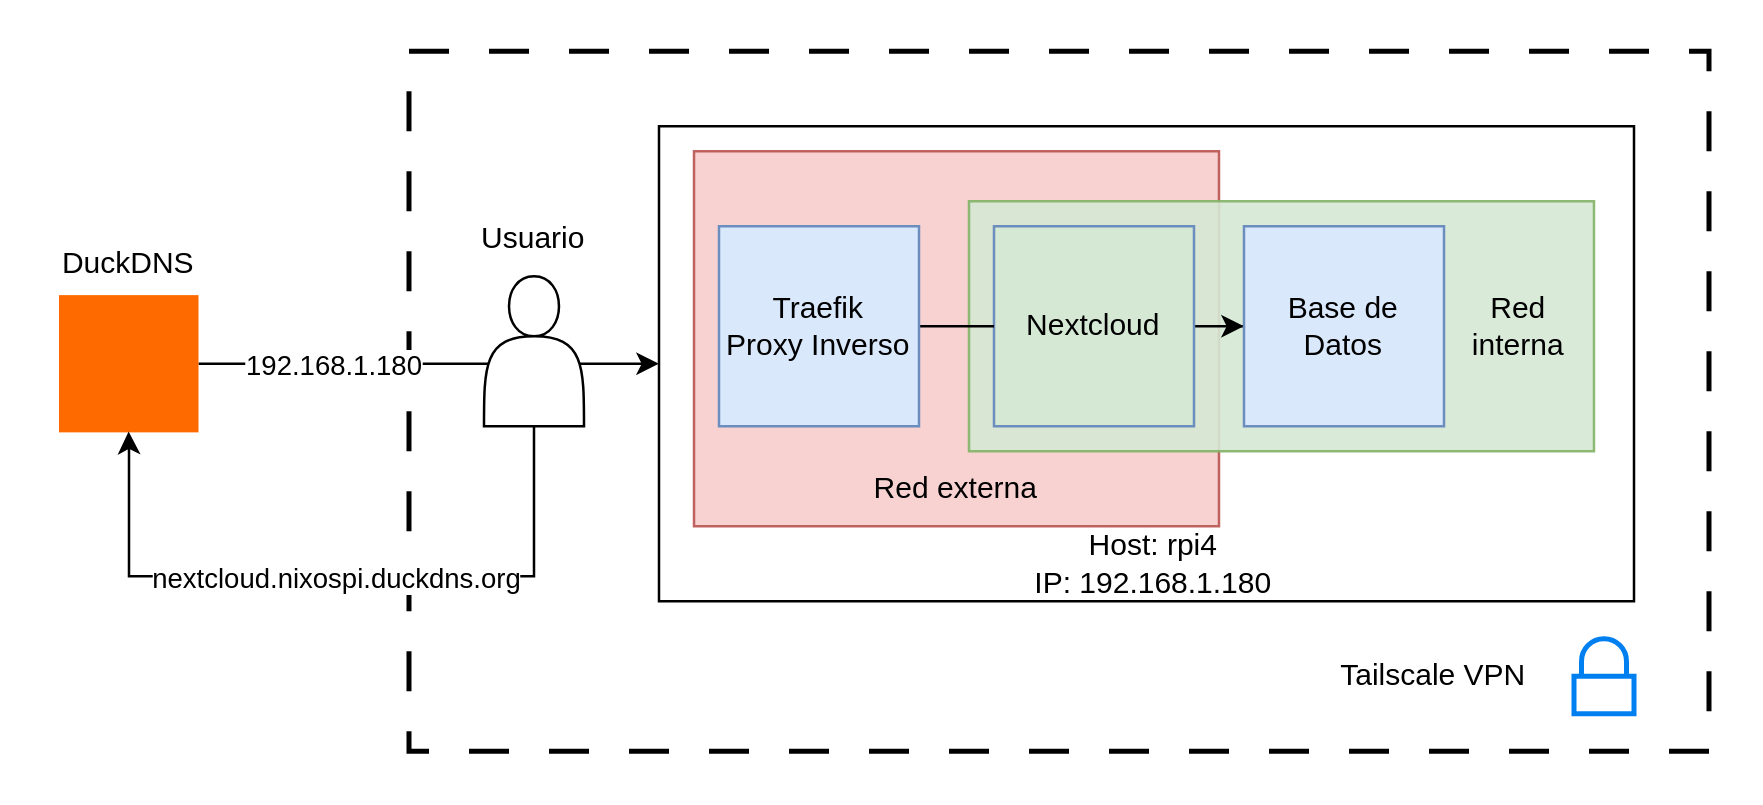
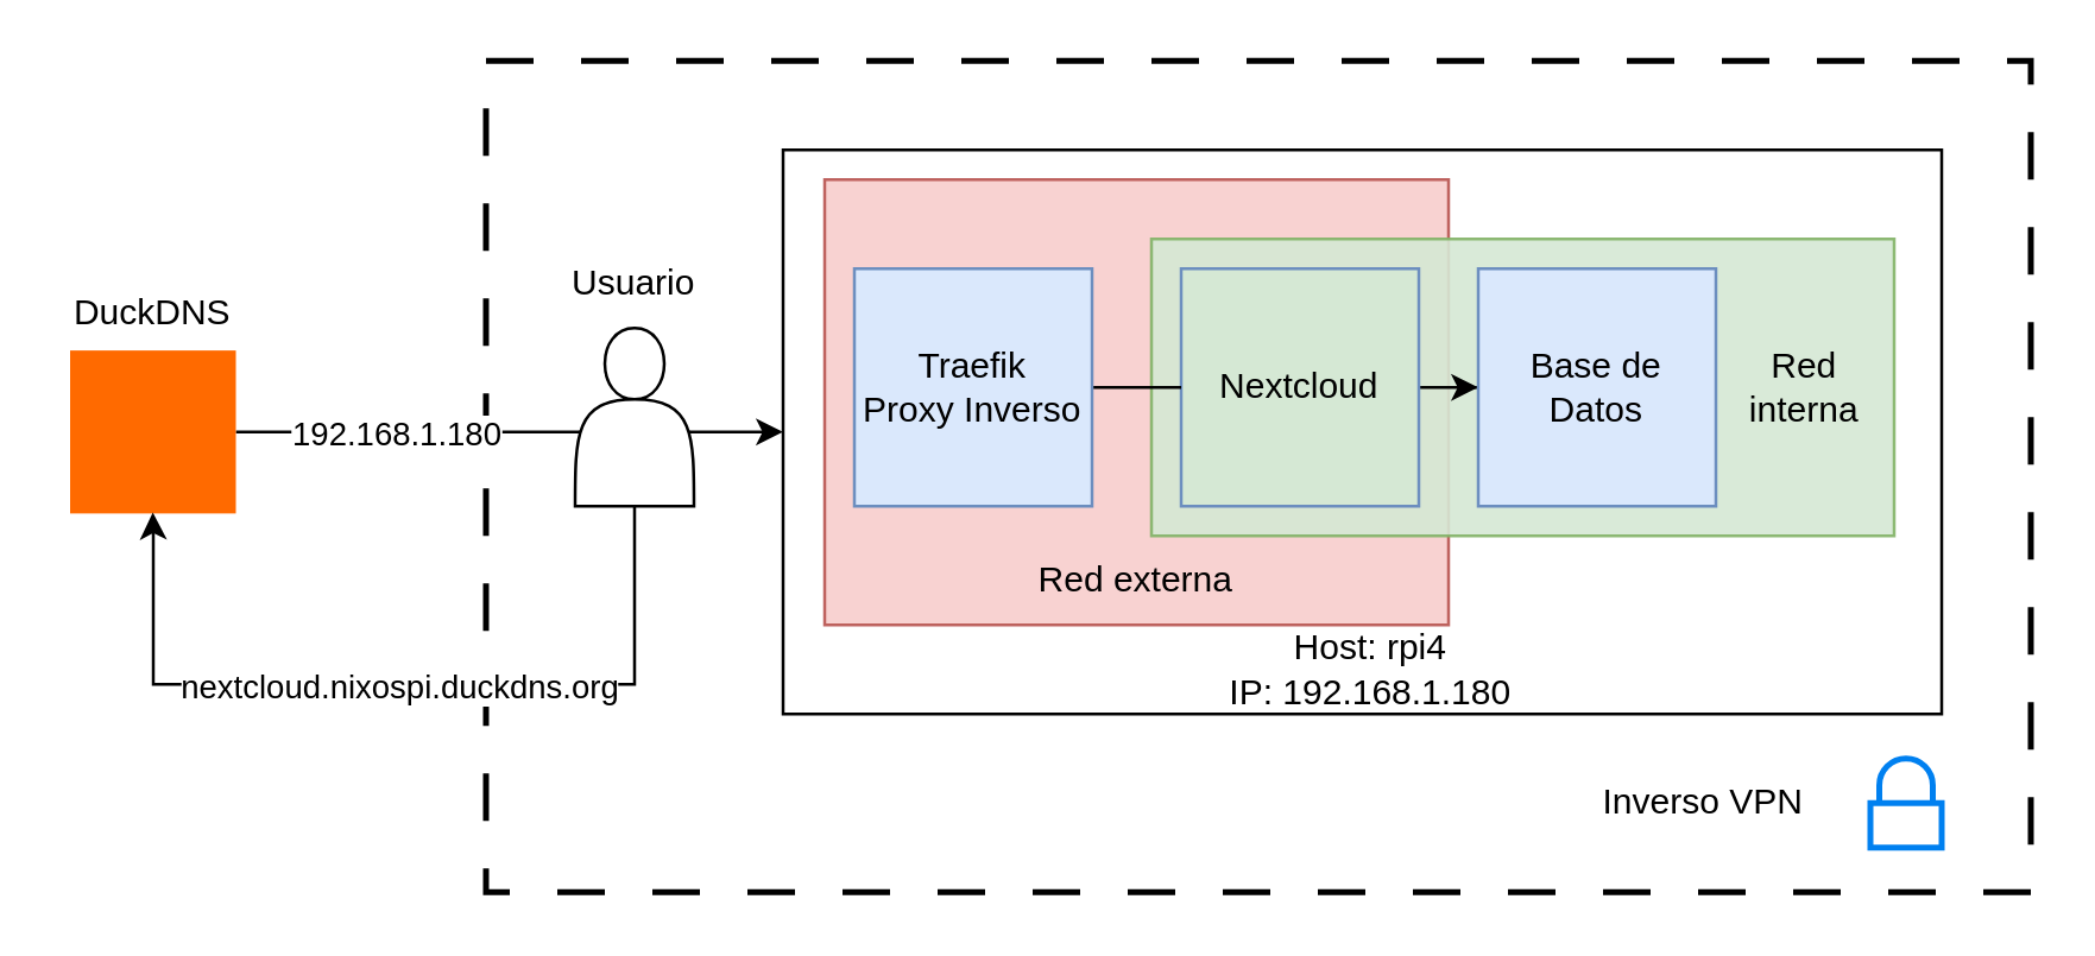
- <mxCell id="15" value="Tailscale VPN" style="text;html=1;whiteSpace=wrap;strokeColor=none;fillColor=none;align=center;verticalAlign=middle;rounded=0;" vertex="1" parent="1"><mxGeometry x="533" y="255" width="80" height="30" as="geometry" /></mxCell>
+ <mxCell id="15" value="Inverso VPN" style="text;html=1;whiteSpace=wrap;strokeColor=none;fillColor=none;align=center;verticalAlign=middle;rounded=0;" vertex="1" parent="1"><mxGeometry x="533" y="255" width="80" height="30" as="geometry" /></mxCell>
